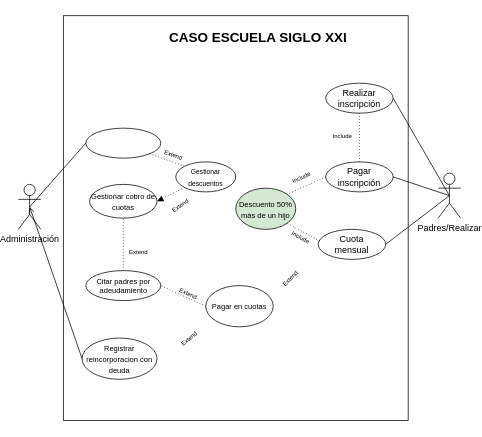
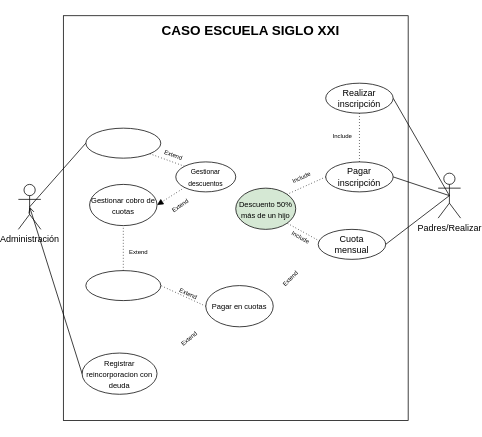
- <mxCell id="3" value="&lt;font style=&quot;font-size: 18px;&quot;&gt;&lt;b&gt;CASO ESCUELA SIGLO XXI&lt;/b&gt;&lt;/font&gt;" style="text;html=1;align=center;verticalAlign=middle;whiteSpace=wrap;rounded=0;" vertex="1" parent="1"><mxGeometry x="215" y="40" width="250" height="20" as="geometry" /></mxCell>
+ <mxCell id="3" value="&lt;font style=&quot;font-size: 18px;&quot;&gt;&lt;b&gt;CASO ESCUELA SIGLO XXI&lt;/b&gt;&lt;/font&gt;" style="text;html=1;align=center;verticalAlign=middle;whiteSpace=wrap;rounded=0;" vertex="1" parent="1"><mxGeometry x="205" y="30" width="250" height="20" as="geometry" /></mxCell>
- <mxCell id="41" value="&lt;font style=&quot;font-size: 10px;&quot;&gt;Gestionar cobro de cuotas&lt;/font&gt;" style="ellipse;whiteSpace=wrap;html=1;" vertex="1" parent="1"><mxGeometry x="115" y="245" width="90" height="45" as="geometry" /></mxCell>
+ <mxCell id="41" value="&lt;font style=&quot;font-size: 10px;&quot;&gt;Gestionar cobro de cuotas&lt;/font&gt;" style="ellipse;whiteSpace=wrap;html=1;" vertex="1" parent="1"><mxGeometry x="115" y="245" width="90" height="55" as="geometry" /></mxCell>
- <mxCell id="27" value="Citar padres por adeudamiento" style="text;html=1;align=center;verticalAlign=middle;whiteSpace=wrap;rounded=0;fontSize=10;" vertex="1" parent="25"><mxGeometry x="8.63" y="5" width="82.73" height="30" as="geometry" /></mxCell>
- <mxCell id="43" value="&lt;font style=&quot;font-size: 10px;&quot;&gt;Registrar reincorporacion con deuda&lt;/font&gt;" style="ellipse;whiteSpace=wrap;html=1;" vertex="1" parent="1"><mxGeometry x="105" y="450" width="100" height="55" as="geometry" /></mxCell>
+ <mxCell id="43" value="&lt;font style=&quot;font-size: 10px;&quot;&gt;Registrar reincorporacion con deuda&lt;/font&gt;" style="ellipse;whiteSpace=wrap;html=1;" vertex="1" parent="1"><mxGeometry x="105" y="470" width="100" height="55" as="geometry" /></mxCell>
